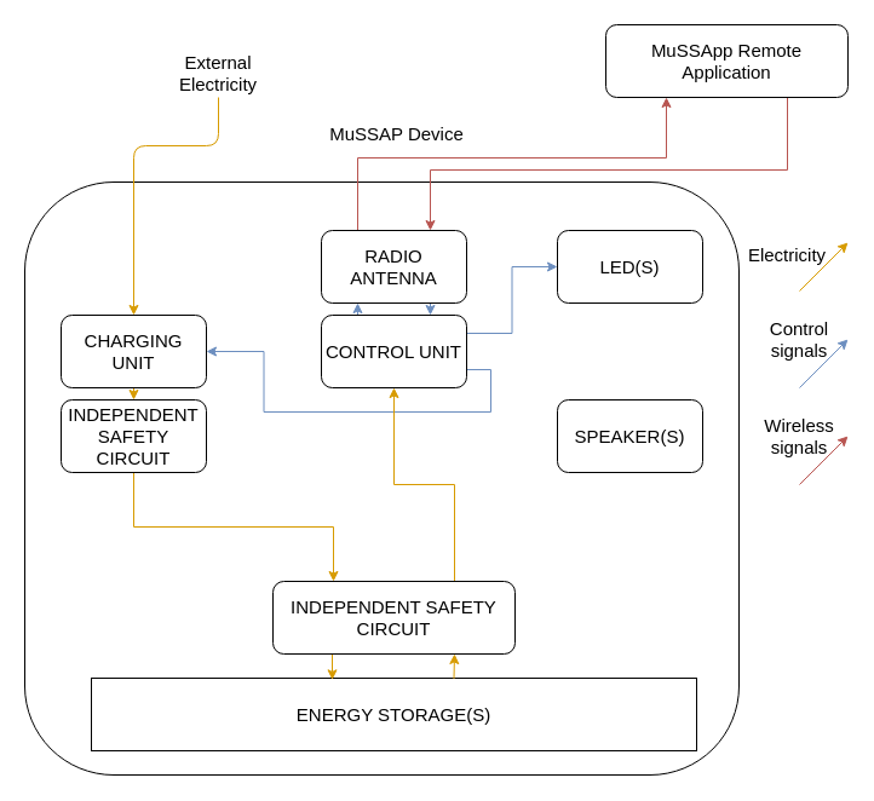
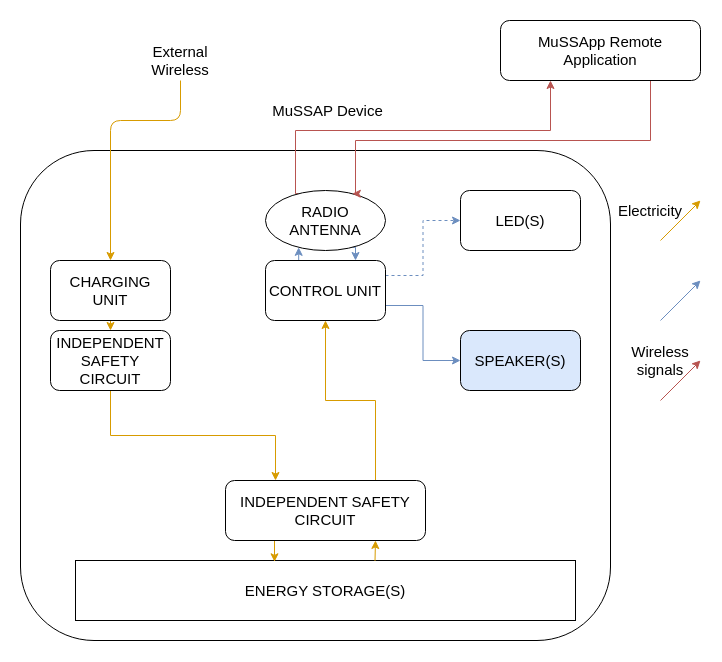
- <mxCell id="24" value="&lt;font color=&quot;#000000&quot;&gt;External Electricity&lt;/font&gt;" style="text;html=1;strokeColor=none;fillColor=none;align=center;verticalAlign=middle;whiteSpace=wrap;rounded=0;fontSize=15;fontColor=#FFB570;" parent="1" vertex="1"><mxGeometry x="135" y="50" width="90" height="20" as="geometry" /></mxCell>
+ <mxCell id="24" value="&lt;font color=&quot;#000000&quot;&gt;External Wireless&lt;/font&gt;" style="text;html=1;strokeColor=none;fillColor=none;align=center;verticalAlign=middle;whiteSpace=wrap;rounded=0;fontSize=15;fontColor=#FFB570;" parent="1" vertex="1"><mxGeometry x="135" y="50" width="90" height="20" as="geometry" /></mxCell>
- <mxCell id="20" value="RADIO ANTENNA" style="rounded=1;whiteSpace=wrap;html=1;fontSize=15;" parent="1" vertex="1"><mxGeometry x="265" y="190" width="120" height="60" as="geometry" /></mxCell>
+ <mxCell id="20" value="RADIO ANTENNA" style="ellipse;whiteSpace=wrap;html=1;fontSize=15;" parent="1" vertex="1"><mxGeometry x="265" y="190" width="120" height="60" as="geometry" /></mxCell>
- <mxCell id="7" style="edgeStyle=orthogonalEdgeStyle;rounded=0;orthogonalLoop=1;jettySize=auto;html=1;exitX=1;exitY=0.25;exitDx=0;exitDy=0;entryX=0;entryY=0.5;entryDx=0;entryDy=0;labelBackgroundColor=#FFB570;fontSize=15;fontColor=#FFB570;fillColor=#dae8fc;strokeColor=#6c8ebf;" parent="1" source="9" target="4" edge="1"><mxGeometry relative="1" as="geometry" /></mxCell>
+ <mxCell id="7" style="edgeStyle=orthogonalEdgeStyle;rounded=0;orthogonalLoop=1;jettySize=auto;html=1;exitX=1;exitY=0.25;exitDx=0;exitDy=0;entryX=0;entryY=0.5;entryDx=0;entryDy=0;labelBackgroundColor=#FFB570;fontSize=15;fontColor=#FFB570;fillColor=#dae8fc;strokeColor=#6c8ebf;dashed=1;" parent="1" source="9" target="4" edge="1"><mxGeometry relative="1" as="geometry" /></mxCell>
- <mxCell id="28" value="Control signals" style="text;html=1;align=center;verticalAlign=middle;whiteSpace=wrap;rounded=0;fontSize=15;" parent="1" vertex="1"><mxGeometry x="640" y="270" width="40" height="20" as="geometry" /></mxCell>
- <mxCell id="8" style="edgeStyle=orthogonalEdgeStyle;rounded=0;orthogonalLoop=1;jettySize=auto;html=1;exitX=1;exitY=0.75;exitDx=0;exitDy=0;labelBackgroundColor=#FFB570;fontSize=15;fontColor=#FFB570;fillColor=#dae8fc;strokeColor=#6c8ebf;" parent="1" source="9" target="11" edge="1"><mxGeometry relative="1" as="geometry" /></mxCell>
+ <mxCell id="8" style="edgeStyle=orthogonalEdgeStyle;rounded=0;orthogonalLoop=1;jettySize=auto;html=1;exitX=1;exitY=0.75;exitDx=0;exitDy=0;entryX=0;entryY=0.5;entryDx=0;entryDy=0;labelBackgroundColor=#FFB570;fontSize=15;fontColor=#FFB570;fillColor=#dae8fc;strokeColor=#6c8ebf;" parent="1" source="9" target="5" edge="1"><mxGeometry relative="1" as="geometry" /></mxCell>
- <mxCell id="5" value="SPEAKER(S)" style="rounded=1;whiteSpace=wrap;html=1;fontSize=15;" parent="1" vertex="1"><mxGeometry x="460" y="330" width="120" height="60" as="geometry" /></mxCell>
+ <mxCell id="5" value="SPEAKER(S)" style="rounded=1;whiteSpace=wrap;html=1;fontSize=15;fillColor=#dae8fc;" parent="1" vertex="1"><mxGeometry x="460" y="330" width="120" height="60" as="geometry" /></mxCell>
